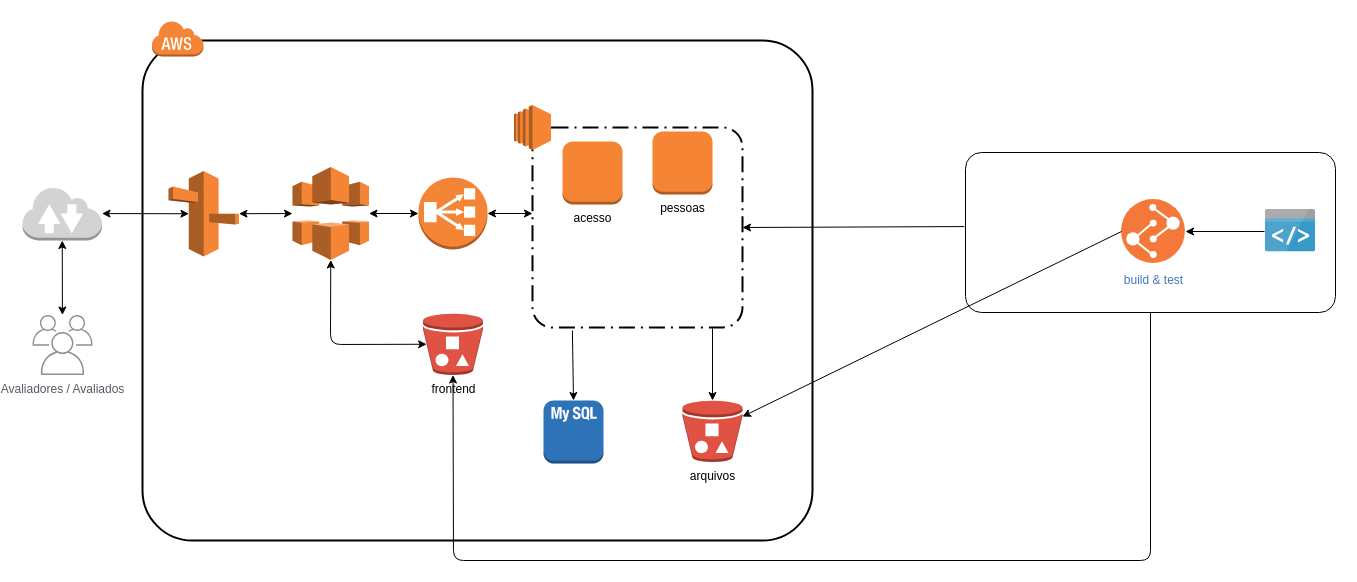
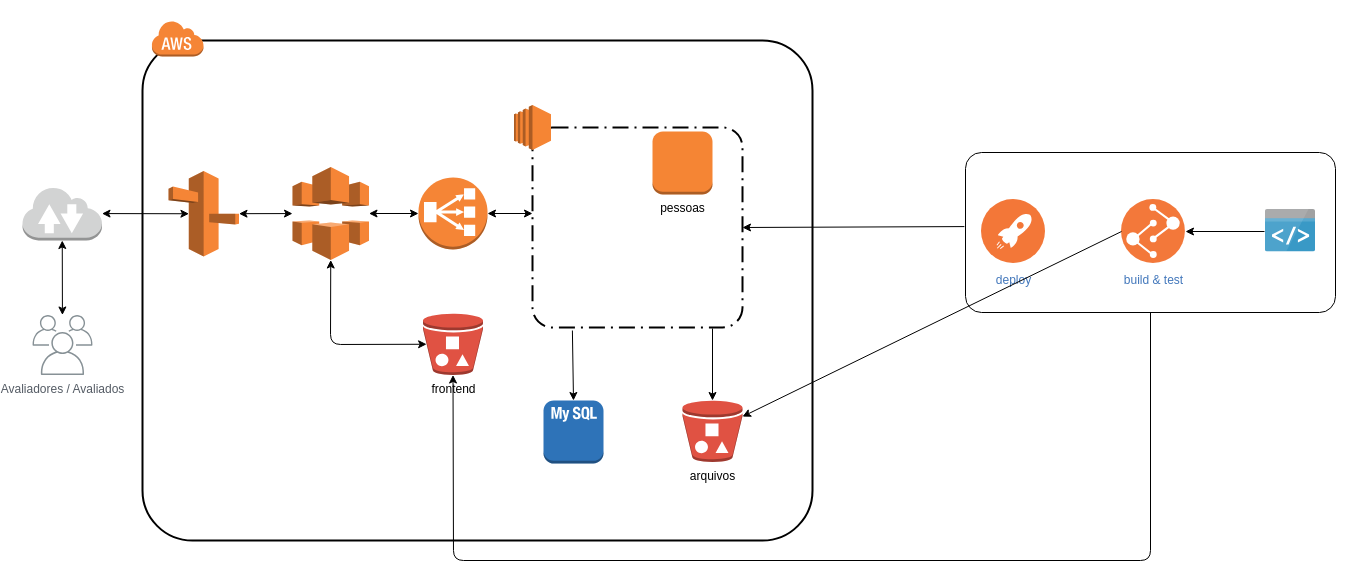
- <mxCell id="6" value="acesso" style="outlineConnect=0;dashed=0;verticalLabelPosition=bottom;verticalAlign=top;align=center;html=1;shape=mxgraph.aws3.instance;fillColor=#F58534;gradientColor=none;" parent="4" vertex="1"><mxGeometry x="20" y="14" width="60" height="63" as="geometry" /></mxCell>
+ <mxCell id="32" value="deploy" style="aspect=fixed;perimeter=ellipsePerimeter;html=1;align=center;shadow=0;dashed=0;fontColor=#4277BB;labelBackgroundColor=#ffffff;fontSize=12;spacingTop=3;image;image=img/lib/ibm/devops/continuous_deploy.svg;" parent="28" vertex="1"><mxGeometry x="40" y="75" width="64" height="64" as="geometry" /></mxCell>
